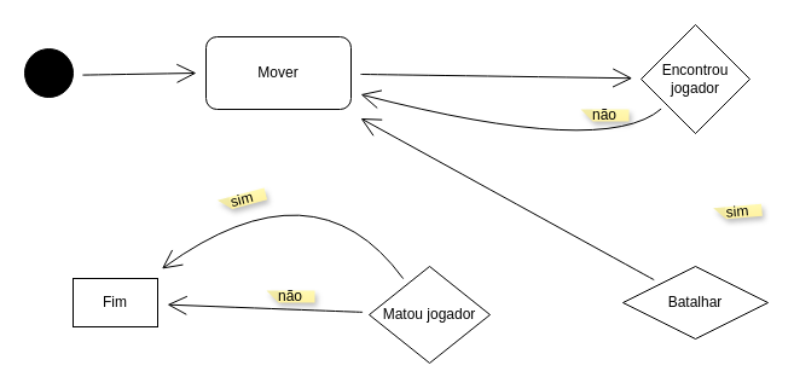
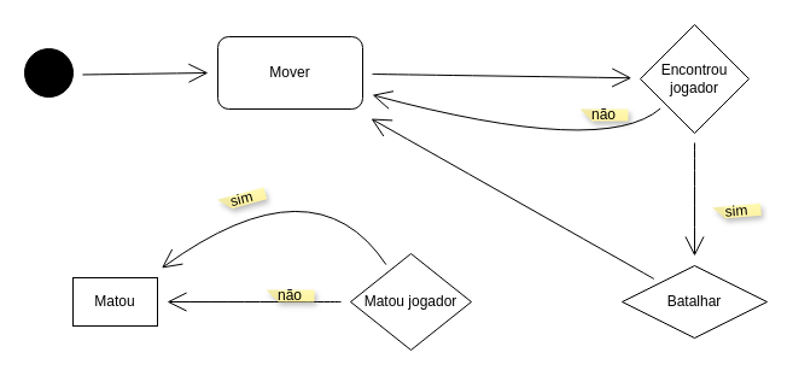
- <mxCell id="5" value="Mover" style="whiteSpace=wrap;html=1;rounded=1;" parent="1" vertex="1"><mxGeometry x="170" y="30" width="120" height="60" as="geometry" /></mxCell>
+ <mxCell id="5" value="Mover" style="whiteSpace=wrap;html=1;rounded=1;" parent="1" vertex="1"><mxGeometry x="180" y="30" width="120" height="60" as="geometry" /></mxCell>
+ <mxCell id="7" style="edgeStyle=none;curved=1;rounded=0;orthogonalLoop=1;jettySize=auto;html=1;endArrow=open;startSize=14;endSize=14;sourcePerimeterSpacing=8;targetPerimeterSpacing=8;" parent="1" source="14" target="9" edge="1"><mxGeometry relative="1" as="geometry"><mxPoint x="638" y="60" as="sourcePoint" /></mxGeometry></mxCell>
- <mxCell id="15" value="Fim" style="whiteSpace=wrap;html=1;" parent="1" vertex="1"><mxGeometry x="60" y="230" width="70" height="40" as="geometry" /></mxCell>
+ <mxCell id="15" value="Matou" style="whiteSpace=wrap;html=1;" parent="1" vertex="1"><mxGeometry x="60" y="230" width="70" height="40" as="geometry" /></mxCell>
- <mxCell id="12" value="Matou jogador" style="rhombus;whiteSpace=wrap;html=1;" parent="1" vertex="1"><mxGeometry x="305" y="220" width="100" height="80" as="geometry" /></mxCell>
+ <mxCell id="12" value="Matou jogador" style="rhombus;whiteSpace=wrap;html=1;" parent="1" vertex="1"><mxGeometry x="290" y="210" width="100" height="80" as="geometry" /></mxCell>
